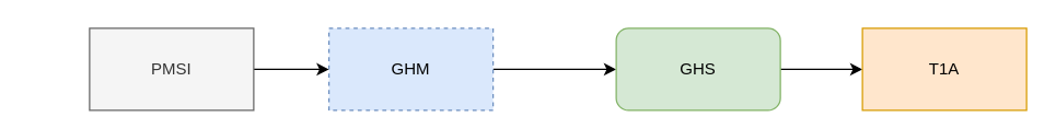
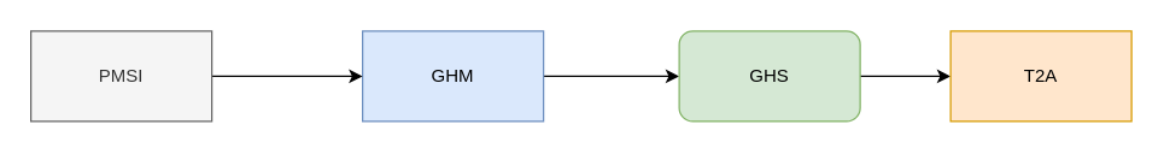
- <mxCell id="7" value="PMSI" style="rounded=0;whiteSpace=wrap;html=1;fillColor=#f5f5f5;fontColor=#333333;strokeColor=#666666;" parent="1" vertex="1"><mxGeometry x="65" y="20" width="120" height="60" as="geometry" /></mxCell>
+ <mxCell id="7" value="PMSI" style="rounded=0;whiteSpace=wrap;html=1;fillColor=#f5f5f5;fontColor=#333333;strokeColor=#666666;" parent="1" vertex="1"><mxGeometry x="20" y="20" width="120" height="60" as="geometry" /></mxCell>
- <mxCell id="3" value="GHM" style="rounded=0;whiteSpace=wrap;html=1;fillColor=#dae8fc;strokeColor=#6c8ebf;dashed=1;" parent="1" vertex="1"><mxGeometry x="240" y="20" width="120" height="60" as="geometry" /></mxCell>
+ <mxCell id="3" value="GHM" style="rounded=0;whiteSpace=wrap;html=1;fillColor=#dae8fc;strokeColor=#6c8ebf;" parent="1" vertex="1"><mxGeometry x="240" y="20" width="120" height="60" as="geometry" /></mxCell>
- <mxCell id="8" value="T1A" style="rounded=0;whiteSpace=wrap;html=1;fillColor=#ffe6cc;strokeColor=#d79b00;" parent="1" vertex="1"><mxGeometry x="630" y="20" width="120" height="60" as="geometry" /></mxCell>
+ <mxCell id="8" value="T2A" style="rounded=0;whiteSpace=wrap;html=1;fillColor=#ffe6cc;strokeColor=#d79b00;" parent="1" vertex="1"><mxGeometry x="630" y="20" width="120" height="60" as="geometry" /></mxCell>
